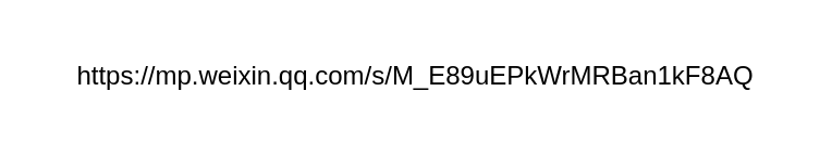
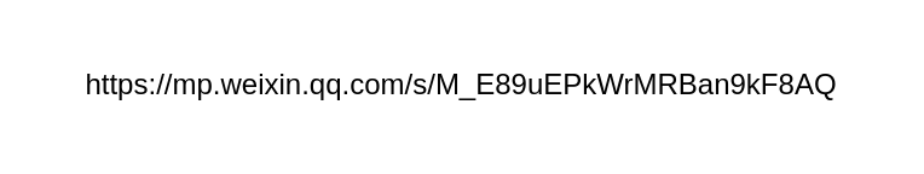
- <mxCell id="2" value="https://mp.weixin.qq.com/s/M_E89uEPkWrMRBan1kF8AQ" style="text;html=1;align=center;verticalAlign=middle;resizable=0;points=[];autosize=1;strokeColor=none;fillColor=none;" vertex="1" parent="1"><mxGeometry x="20" y="20" width="340" height="30" as="geometry" /></mxCell>
+ <mxCell id="2" value="https://mp.weixin.qq.com/s/M_E89uEPkWrMRBan9kF8AQ" style="text;html=1;align=center;verticalAlign=middle;resizable=0;points=[];autosize=1;strokeColor=none;fillColor=none;" vertex="1" parent="1"><mxGeometry x="20" y="20" width="340" height="30" as="geometry" /></mxCell>
